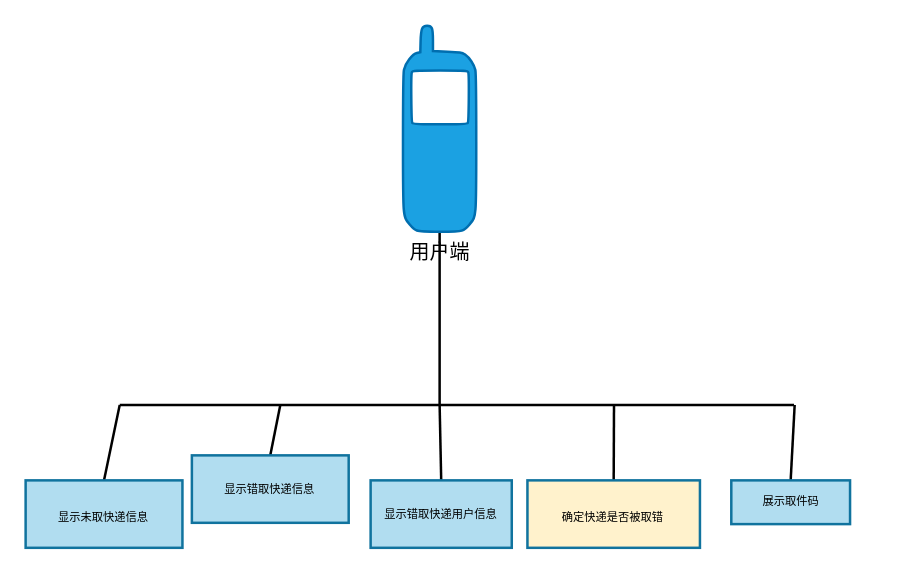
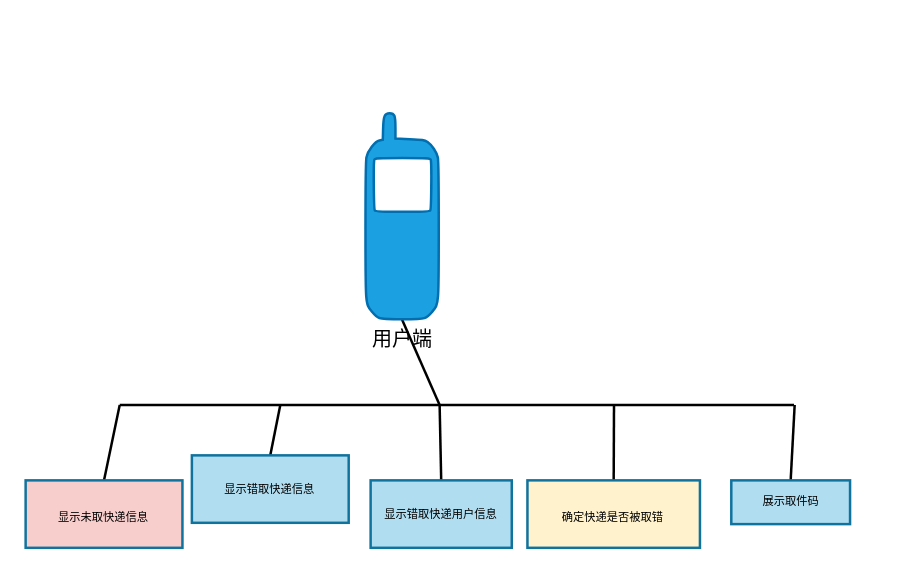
- <mxCell id="10" value="&lt;font color=&quot;#000000&quot;&gt;用户端&lt;/font&gt;" style="shape=mxgraph.signs.tech.cell_phone;html=1;pointerEvents=1;fillColor=#1ba1e2;strokeColor=#006EAF;verticalLabelPosition=bottom;verticalAlign=top;align=center;sketch=0;fontSize=16;fontColor=#ffffff;strokeWidth=2;" vertex="1" parent="2"><mxGeometry x="301.718" width="58.964" height="165.245" as="geometry" /></mxCell>
+ <mxCell id="10" value="&lt;font color=&quot;#000000&quot;&gt;用户端&lt;/font&gt;" style="shape=mxgraph.signs.tech.cell_phone;html=1;pointerEvents=1;fillColor=#1ba1e2;strokeColor=#006EAF;verticalLabelPosition=bottom;verticalAlign=top;align=center;sketch=0;fontSize=16;fontColor=#ffffff;strokeWidth=2;" vertex="1" parent="2"><mxGeometry x="271.718" y="70" width="58.964" height="165.245" as="geometry" /></mxCell>
- <mxCell id="4" value="&lt;p style=&quot;line-height: 1.2&quot;&gt;&lt;font style=&quot;font-size: 9px&quot;&gt;显示未取快递信息&lt;/font&gt;&lt;/p&gt;" style="rounded=0;whiteSpace=wrap;html=1;fontSize=16;rotation=0;fillColor=#b1ddf0;strokeColor=#10739e;strokeWidth=2;" vertex="1" parent="2"><mxGeometry y="363.792" width="125.455" height="53.958" as="geometry" /></mxCell>
+ <mxCell id="4" value="&lt;p style=&quot;line-height: 1.2&quot;&gt;&lt;font style=&quot;font-size: 9px&quot;&gt;显示未取快递信息&lt;/font&gt;&lt;/p&gt;" style="rounded=0;whiteSpace=wrap;html=1;fontSize=16;rotation=0;fillColor=#f8cecc;strokeColor=#10739e;strokeWidth=2;" vertex="1" parent="2"><mxGeometry y="363.792" width="125.455" height="53.958" as="geometry" /></mxCell>
